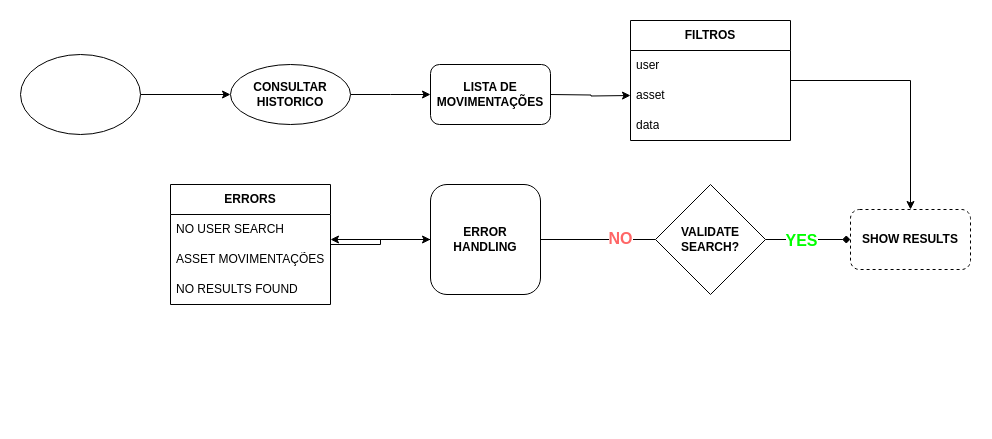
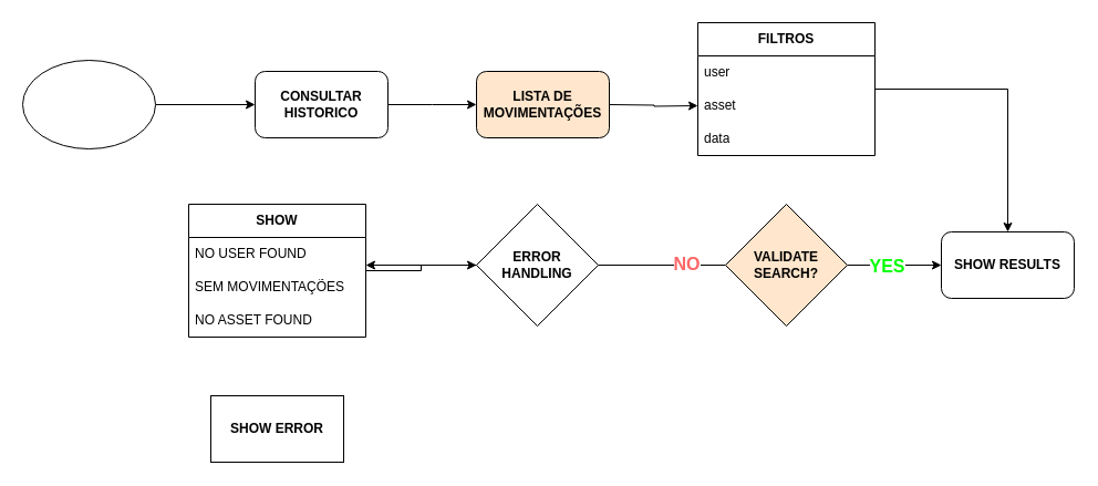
- <mxCell id="5" value="CONSULTAR&lt;br&gt;HISTORICO" style="ellipse;whiteSpace=wrap;html=1;fontStyle=1;" vertex="1" parent="1"><mxGeometry x="230" y="64" width="120" height="60" as="geometry" /></mxCell>
+ <mxCell id="5" value="CONSULTAR&lt;br&gt;HISTORICO" style="rounded=1;whiteSpace=wrap;html=1;fontStyle=1" vertex="1" parent="1"><mxGeometry x="230" y="64" width="120" height="60" as="geometry" /></mxCell>
- <mxCell id="11" value="LISTA DE MOVIMENTAÇÕES" style="rounded=1;whiteSpace=wrap;html=1;fontStyle=1" vertex="1" parent="1"><mxGeometry x="430" y="64" width="120" height="60" as="geometry" /></mxCell>
+ <mxCell id="11" value="LISTA DE MOVIMENTAÇÕES" style="rounded=1;whiteSpace=wrap;html=1;fontStyle=1;fillColor=#ffe6cc;" vertex="1" parent="1"><mxGeometry x="430" y="64" width="120" height="60" as="geometry" /></mxCell>
- <mxCell id="21" value="ERRORS" style="swimlane;fontStyle=1;childLayout=stackLayout;horizontal=1;startSize=30;horizontalStack=0;resizeParent=1;resizeParentMax=0;resizeLast=0;collapsible=1;marginBottom=0;whiteSpace=wrap;html=1;" vertex="1" parent="1"><mxGeometry x="170" y="184" width="160" height="120" as="geometry" /></mxCell>
+ <mxCell id="21" value="SHOW" style="swimlane;fontStyle=1;childLayout=stackLayout;horizontal=1;startSize=30;horizontalStack=0;resizeParent=1;resizeParentMax=0;resizeLast=0;collapsible=1;marginBottom=0;whiteSpace=wrap;html=1;" vertex="1" parent="1"><mxGeometry x="170" y="184" width="160" height="120" as="geometry" /></mxCell>
- <mxCell id="22" value="&lt;span style=&quot;text-align: center;&quot;&gt;NO USER SEARCH&lt;/span&gt;" style="text;strokeColor=none;fillColor=none;align=left;verticalAlign=middle;spacingLeft=4;spacingRight=4;overflow=hidden;points=[[0,0.5],[1,0.5]];portConstraint=eastwest;rotatable=0;whiteSpace=wrap;html=1;fontStyle=0" vertex="1" parent="21"><mxGeometry y="30" width="160" height="30" as="geometry" /></mxCell>
+ <mxCell id="22" value="&lt;span style=&quot;text-align: center;&quot;&gt;NO USER FOUND&lt;/span&gt;" style="text;strokeColor=none;fillColor=none;align=left;verticalAlign=middle;spacingLeft=4;spacingRight=4;overflow=hidden;points=[[0,0.5],[1,0.5]];portConstraint=eastwest;rotatable=0;whiteSpace=wrap;html=1;fontStyle=0" vertex="1" parent="21"><mxGeometry y="30" width="160" height="30" as="geometry" /></mxCell>
- <mxCell id="19" value="ERROR&lt;br&gt;HANDLING" style="whiteSpace=wrap;html=1;fontStyle=1;rounded=1;" vertex="1" parent="1"><mxGeometry x="430" y="184" width="110" height="110" as="geometry" /></mxCell>
+ <mxCell id="19" value="ERROR&lt;br&gt;HANDLING" style="rhombus;whiteSpace=wrap;html=1;fontStyle=1" vertex="1" parent="1"><mxGeometry x="430" y="184" width="110" height="110" as="geometry" /></mxCell>
- <mxCell id="15" value="VALIDATE&lt;br&gt;SEARCH?" style="rhombus;whiteSpace=wrap;html=1;fontStyle=1" vertex="1" parent="1"><mxGeometry x="655" y="184" width="110" height="110" as="geometry" /></mxCell>
+ <mxCell id="15" value="VALIDATE&lt;br&gt;SEARCH?" style="rhombus;whiteSpace=wrap;html=1;fontStyle=1;fillColor=#ffe6cc;" vertex="1" parent="1"><mxGeometry x="655" y="184" width="110" height="110" as="geometry" /></mxCell>
- <mxCell id="12" value="" style="edgeStyle=orthogonalEdgeStyle;rounded=0;orthogonalLoop=1;jettySize=auto;html=1;endArrow=diamond;" edge="1" parent="1" source="15" target="16"><mxGeometry relative="1" as="geometry" /></mxCell>
+ <mxCell id="12" value="" style="edgeStyle=orthogonalEdgeStyle;rounded=0;orthogonalLoop=1;jettySize=auto;html=1;" edge="1" parent="1" source="15" target="16"><mxGeometry relative="1" as="geometry" /></mxCell>
- <mxCell id="16" value="SHOW RESULTS" style="rounded=1;whiteSpace=wrap;html=1;fontStyle=1;dashed=1;" vertex="1" parent="1"><mxGeometry x="850" y="209" width="120" height="60" as="geometry" /></mxCell>
+ <mxCell id="16" value="SHOW RESULTS" style="rounded=1;whiteSpace=wrap;html=1;fontStyle=1" vertex="1" parent="1"><mxGeometry x="850" y="209" width="120" height="60" as="geometry" /></mxCell>
- <mxCell id="23" value="&lt;span style=&quot;text-align: center;&quot;&gt;ASSET MOVIMENTAÇÕES&lt;/span&gt;" style="text;strokeColor=none;fillColor=none;align=left;verticalAlign=middle;spacingLeft=4;spacingRight=4;overflow=hidden;points=[[0,0.5],[1,0.5]];portConstraint=eastwest;rotatable=0;whiteSpace=wrap;html=1;fontStyle=0" vertex="1" parent="21"><mxGeometry y="60" width="160" height="30" as="geometry" /></mxCell>
+ <mxCell id="23" value="&lt;span style=&quot;text-align: center;&quot;&gt;SEM MOVIMENTAÇÕES&lt;/span&gt;" style="text;strokeColor=none;fillColor=none;align=left;verticalAlign=middle;spacingLeft=4;spacingRight=4;overflow=hidden;points=[[0,0.5],[1,0.5]];portConstraint=eastwest;rotatable=0;whiteSpace=wrap;html=1;fontStyle=0" vertex="1" parent="21"><mxGeometry y="60" width="160" height="30" as="geometry" /></mxCell>
- <mxCell id="24" value="&lt;span style=&quot;text-align: center;&quot;&gt;NO RESULTS FOUND&lt;/span&gt;" style="text;strokeColor=none;fillColor=none;align=left;verticalAlign=middle;spacingLeft=4;spacingRight=4;overflow=hidden;points=[[0,0.5],[1,0.5]];portConstraint=eastwest;rotatable=0;whiteSpace=wrap;html=1;fontStyle=0" vertex="1" parent="21"><mxGeometry y="90" width="160" height="30" as="geometry" /></mxCell>
+ <mxCell id="24" value="&lt;span style=&quot;text-align: center;&quot;&gt;NO ASSET FOUND&lt;/span&gt;" style="text;strokeColor=none;fillColor=none;align=left;verticalAlign=middle;spacingLeft=4;spacingRight=4;overflow=hidden;points=[[0,0.5],[1,0.5]];portConstraint=eastwest;rotatable=0;whiteSpace=wrap;html=1;fontStyle=0" vertex="1" parent="21"><mxGeometry y="90" width="160" height="30" as="geometry" /></mxCell>
+ <mxCell id="25" value="SHOW ERROR" style="whiteSpace=wrap;html=1;fontStyle=1;startSize=30;" vertex="1" parent="1"><mxGeometry x="190" y="357" width="120" height="60" as="geometry" /></mxCell>
